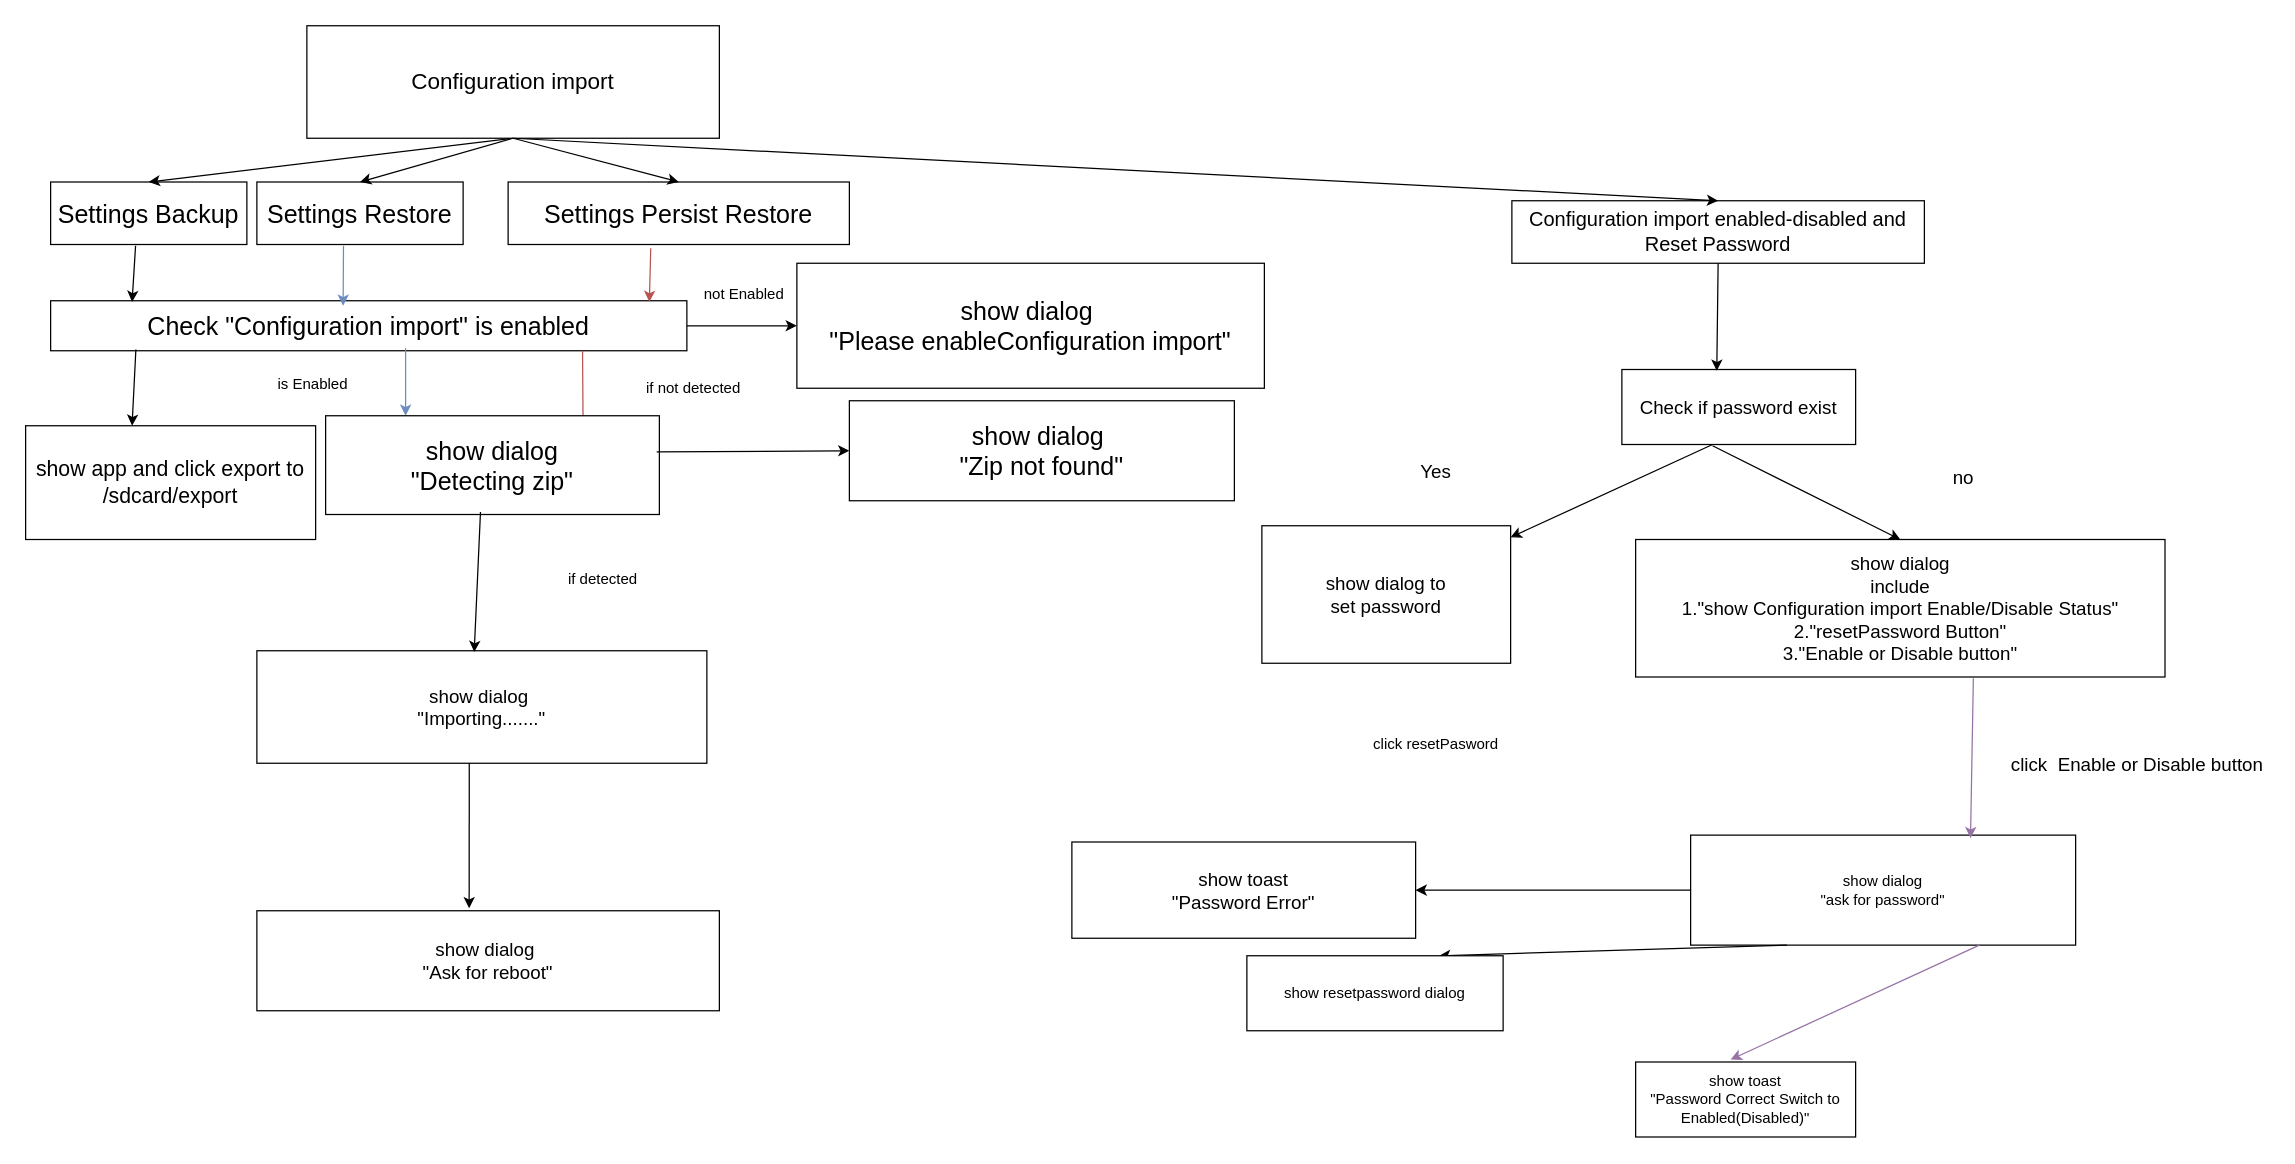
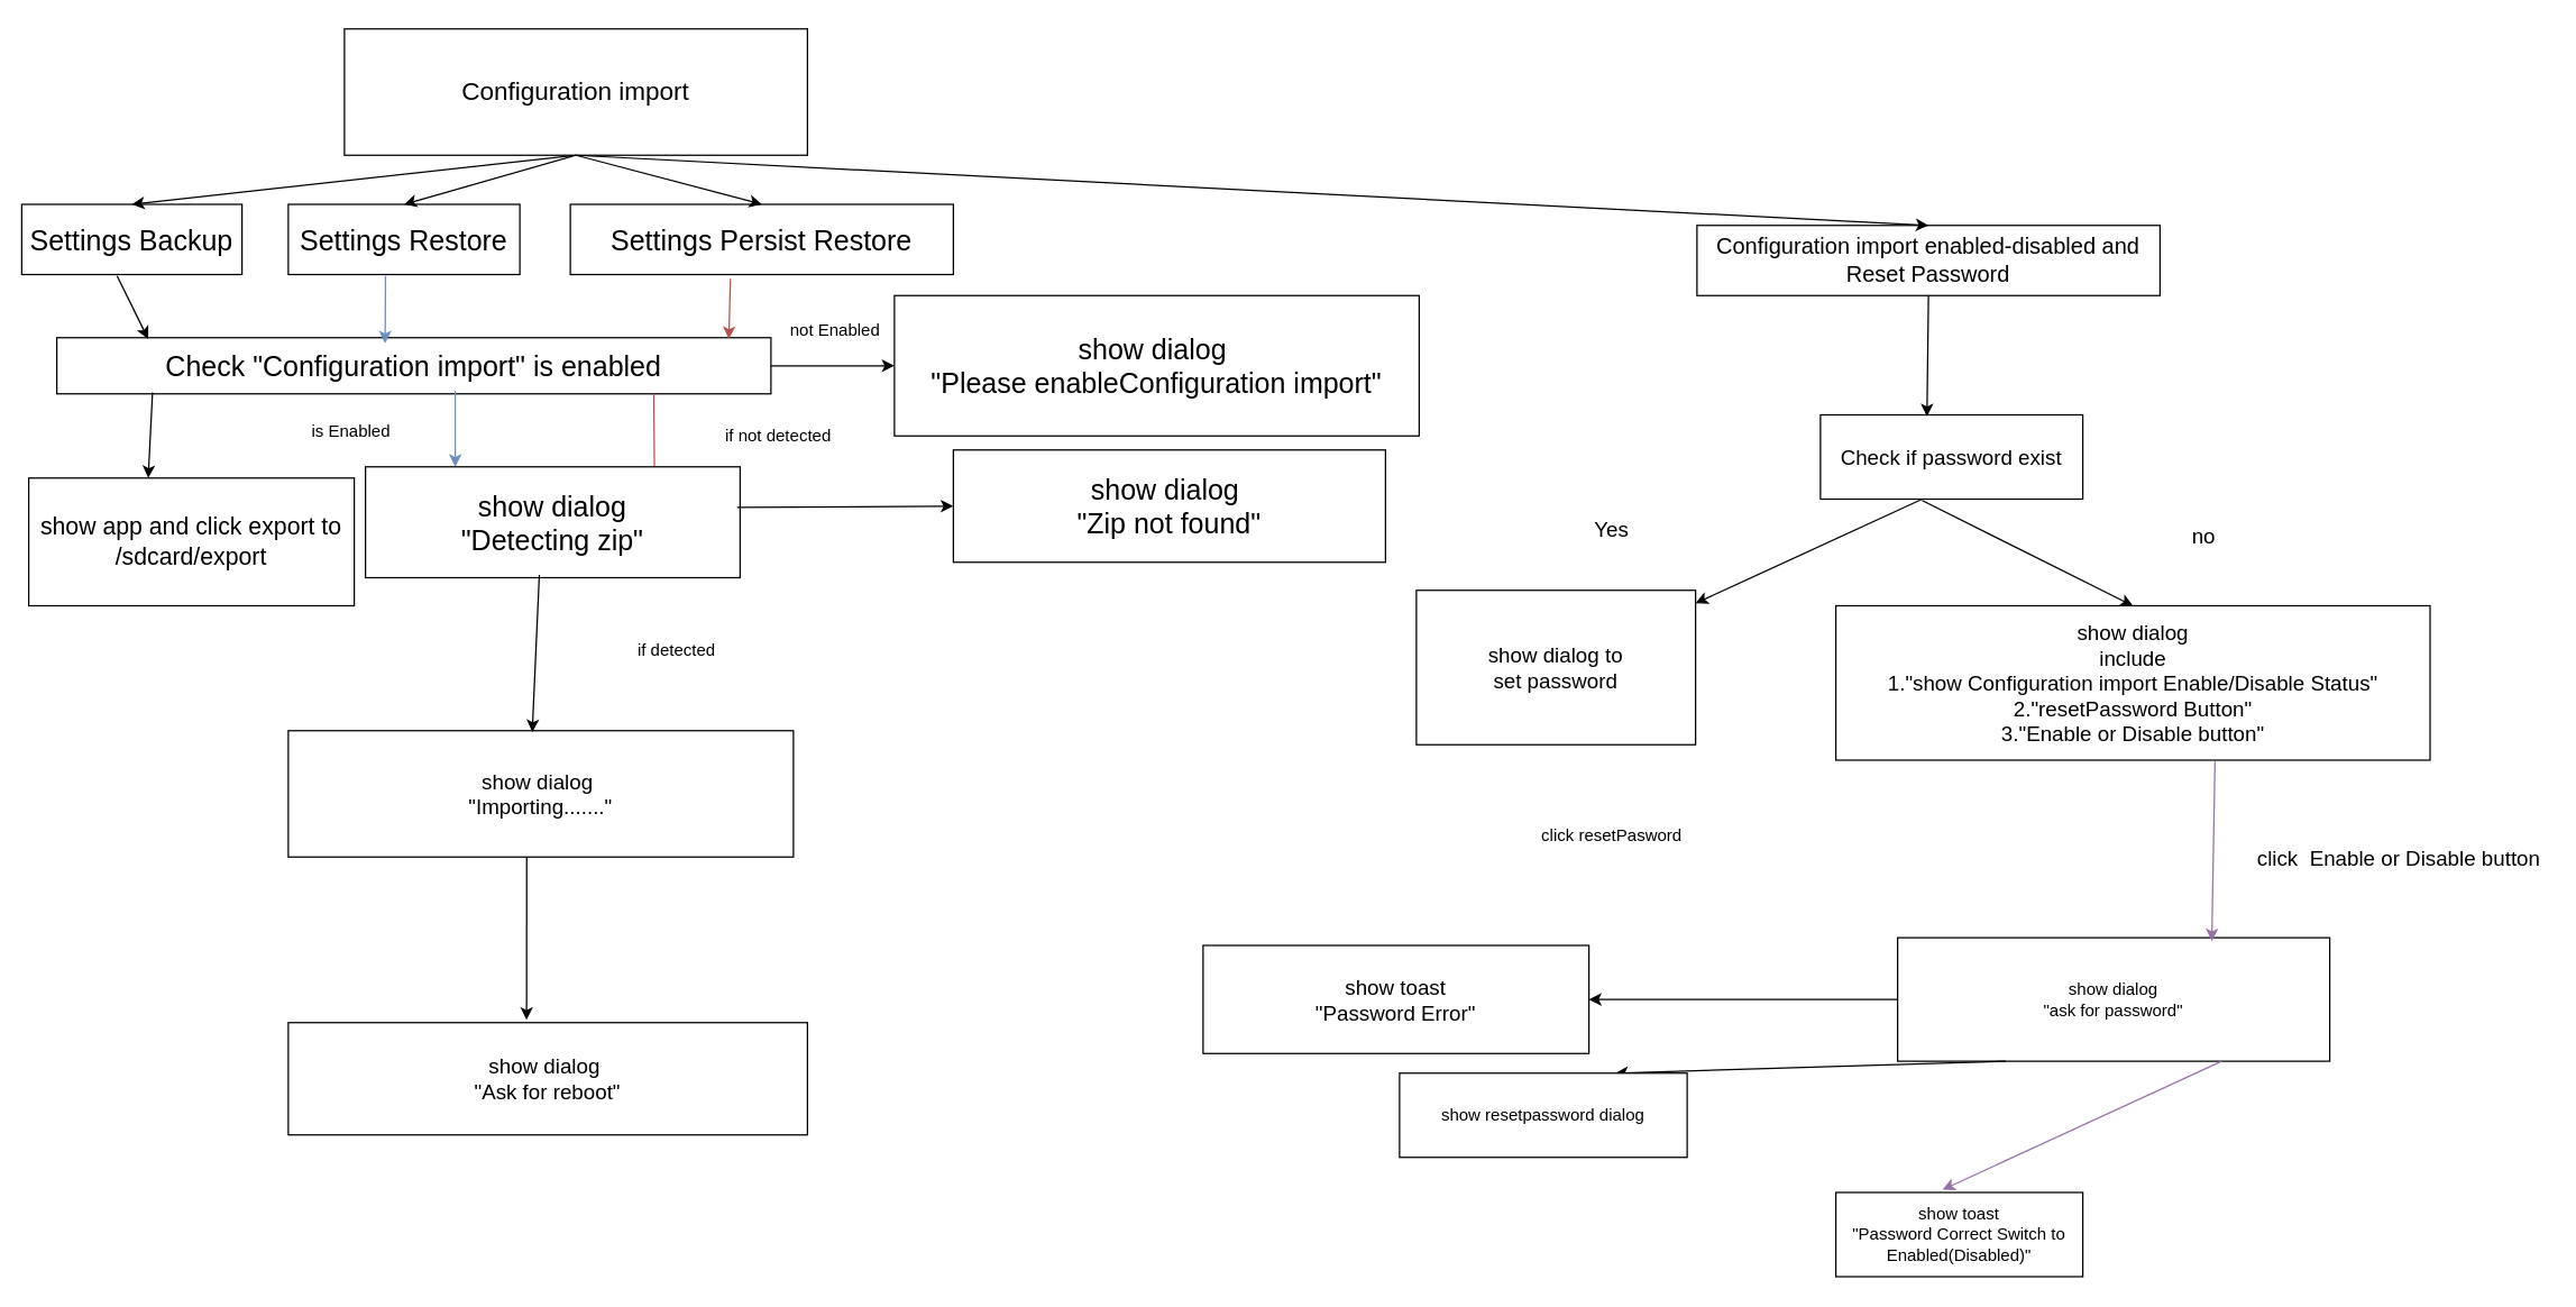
- <mxCell id="3" value="&lt;font style=&quot;font-size: 20px;&quot;&gt;Settings Backup&lt;/font&gt;" style="rounded=0;whiteSpace=wrap;html=1;" vertex="1" parent="1"><mxGeometry x="40" y="145" width="157" height="50" as="geometry" /></mxCell>
+ <mxCell id="3" value="&lt;font style=&quot;font-size: 20px;&quot;&gt;Settings Backup&lt;/font&gt;" style="rounded=0;whiteSpace=wrap;html=1;" vertex="1" parent="1"><mxGeometry x="15" y="145" width="157" height="50" as="geometry" /></mxCell>
